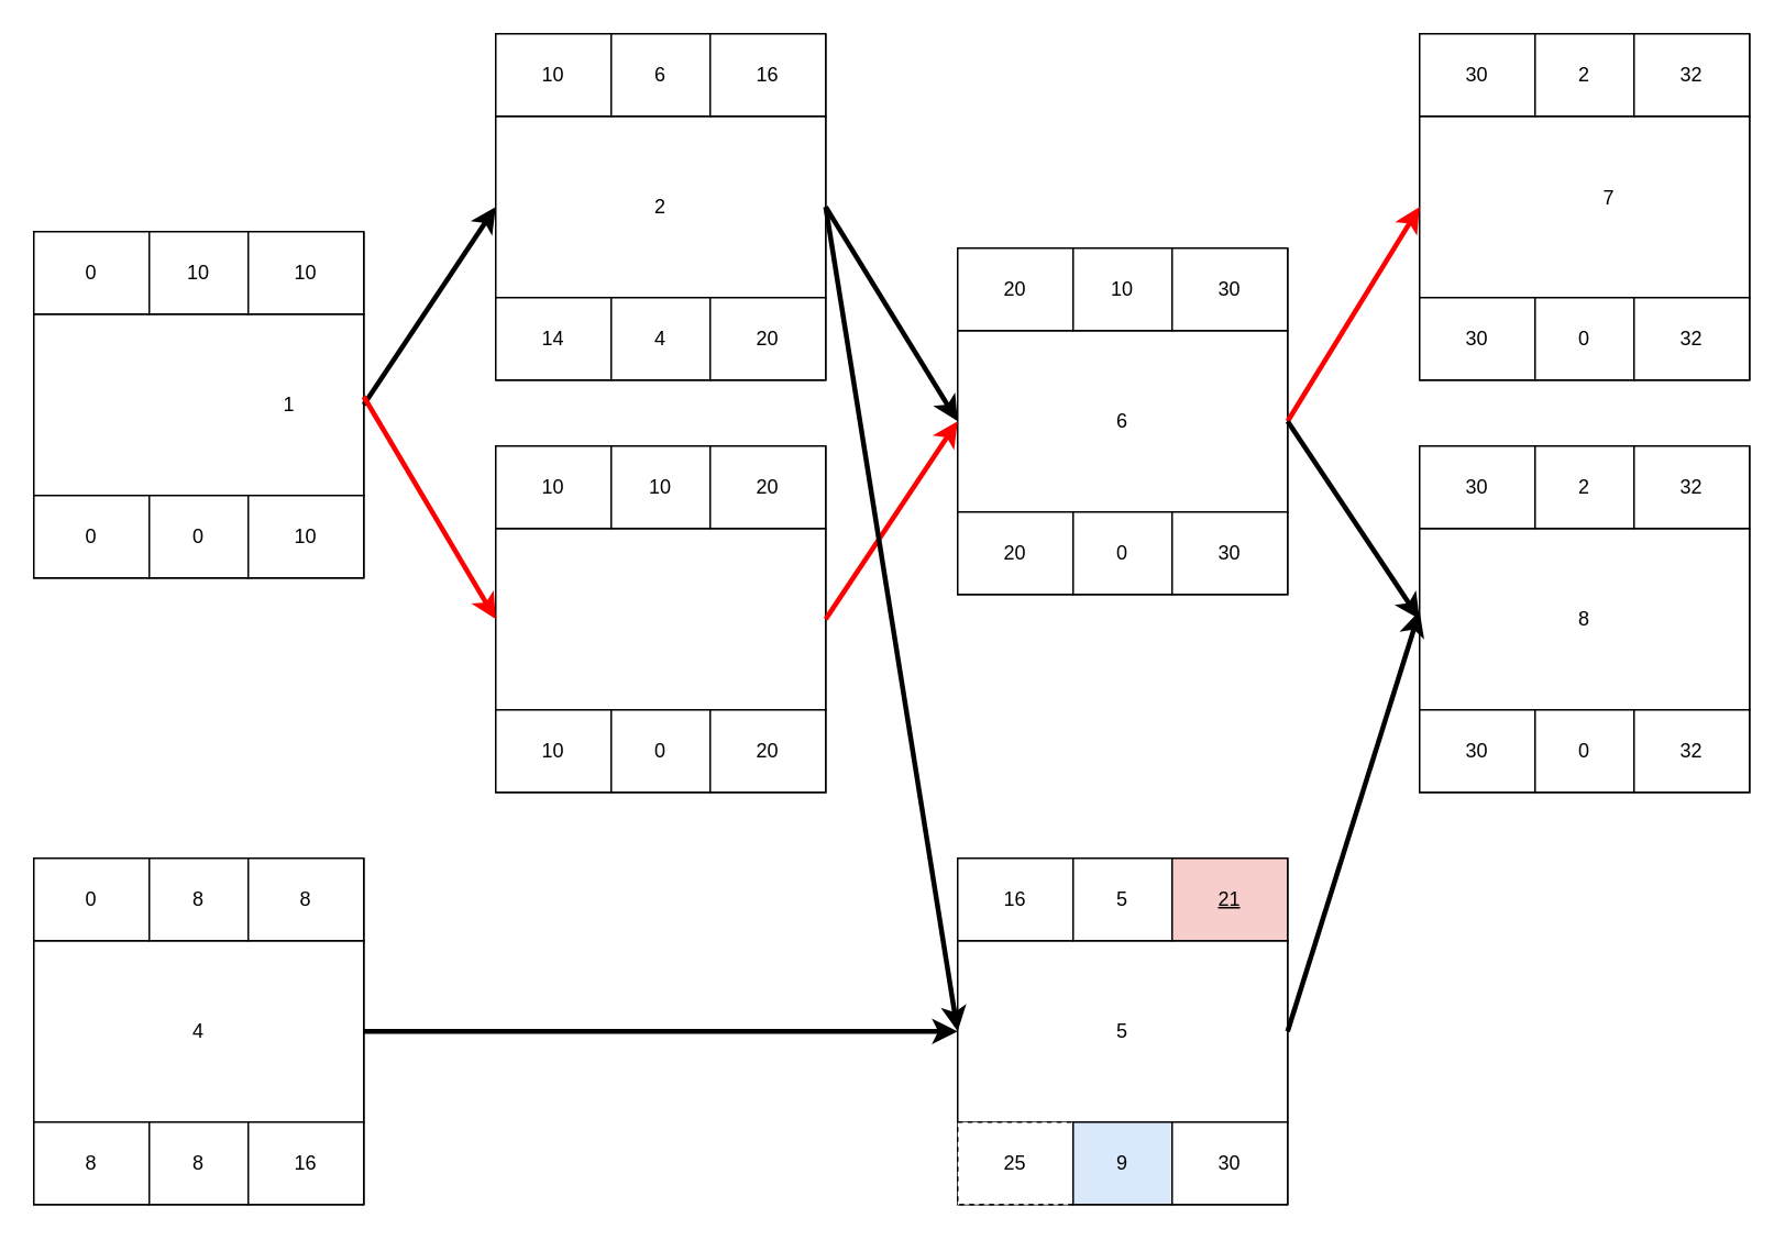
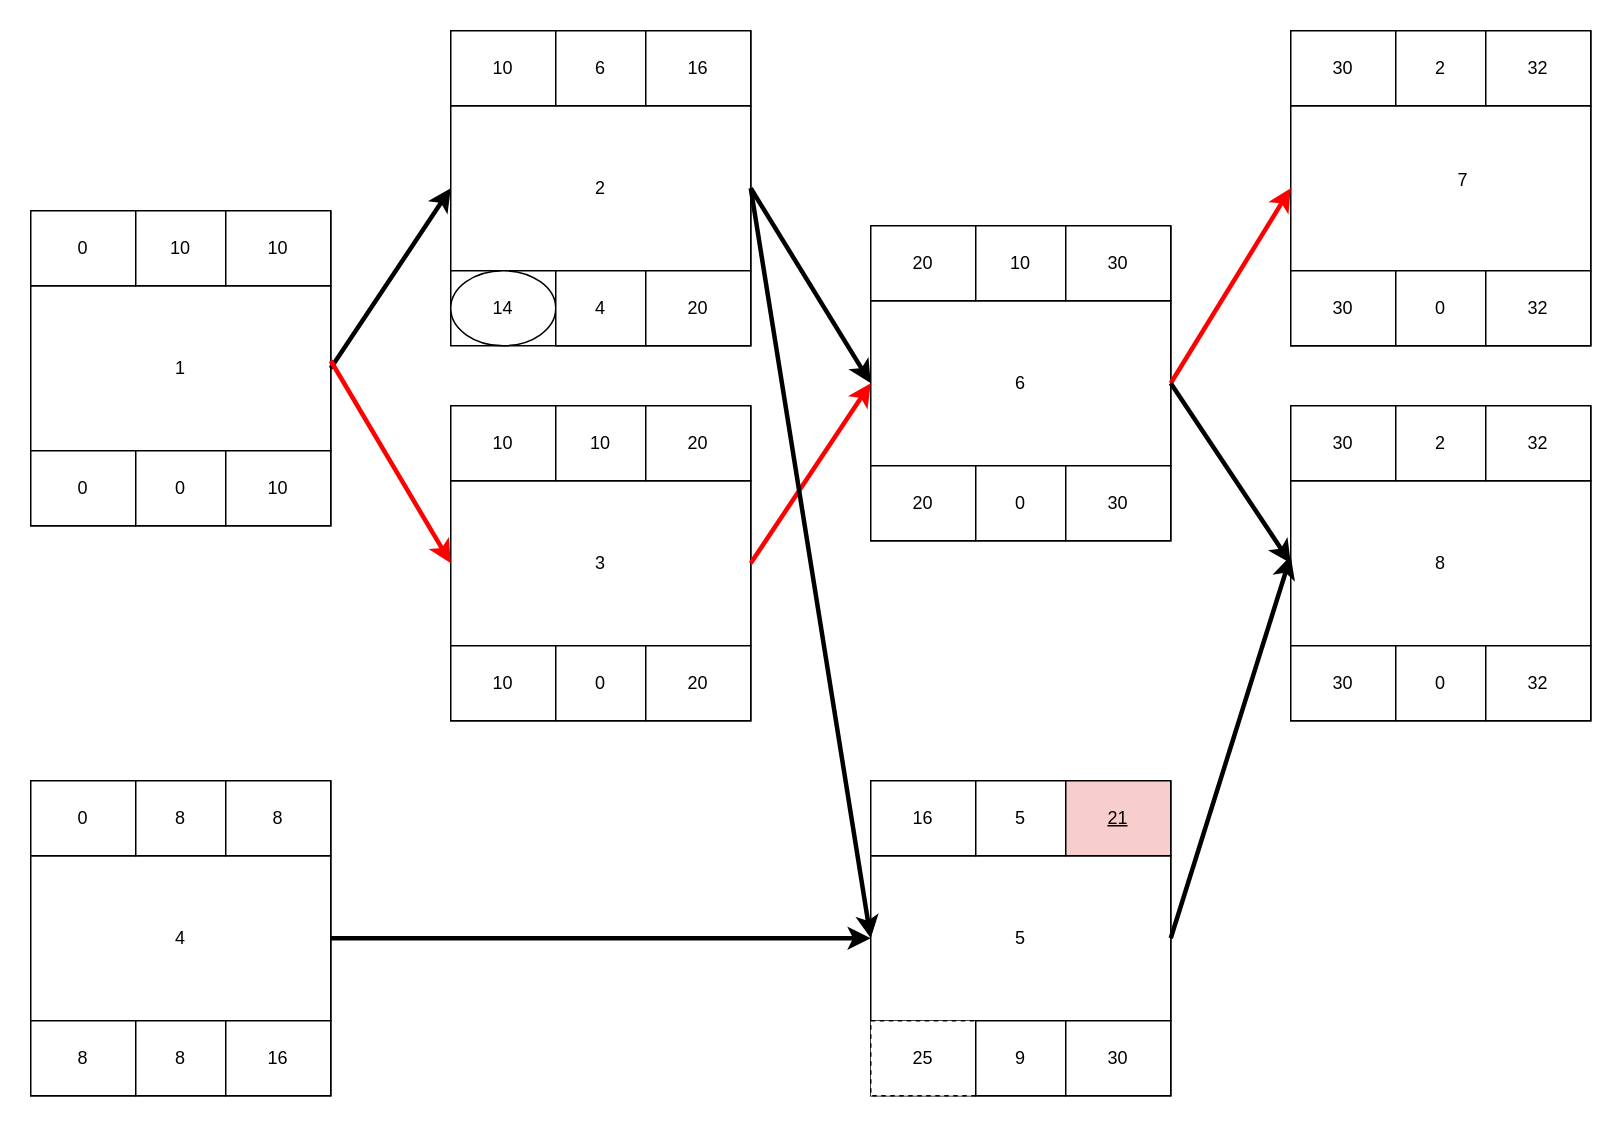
- <mxCell id="14" value="14" style="rounded=0;whiteSpace=wrap;html=1;" vertex="1" parent="12"><mxGeometry y="160" width="70" height="50" as="geometry" /></mxCell>
+ <mxCell id="14" value="14" style="ellipse;whiteSpace=wrap;html=1;" vertex="1" parent="12"><mxGeometry y="160" width="70" height="50" as="geometry" /></mxCell>
- <mxCell id="10" value="1" style="text;html=1;align=center;verticalAlign=middle;whiteSpace=wrap;rounded=0;" vertex="1" parent="2"><mxGeometry x="125" y="90" width="60" height="30" as="geometry" /></mxCell>
+ <mxCell id="10" value="1" style="text;html=1;align=center;verticalAlign=middle;whiteSpace=wrap;rounded=0;" vertex="1" parent="2"><mxGeometry x="70" y="90" width="60" height="30" as="geometry" /></mxCell>
+ <mxCell id="31" value="3" style="text;html=1;align=center;verticalAlign=middle;whiteSpace=wrap;rounded=0;" vertex="1" parent="23"><mxGeometry x="70" y="90" width="60" height="30" as="geometry" /></mxCell>
- <mxCell id="46" value="9" style="rounded=0;whiteSpace=wrap;html=1;fillColor=#dae8fc;" vertex="1" parent="43"><mxGeometry x="70" y="160" width="60" height="50" as="geometry" /></mxCell>
+ <mxCell id="46" value="9" style="rounded=0;whiteSpace=wrap;html=1;" vertex="1" parent="43"><mxGeometry x="70" y="160" width="60" height="50" as="geometry" /></mxCell>
